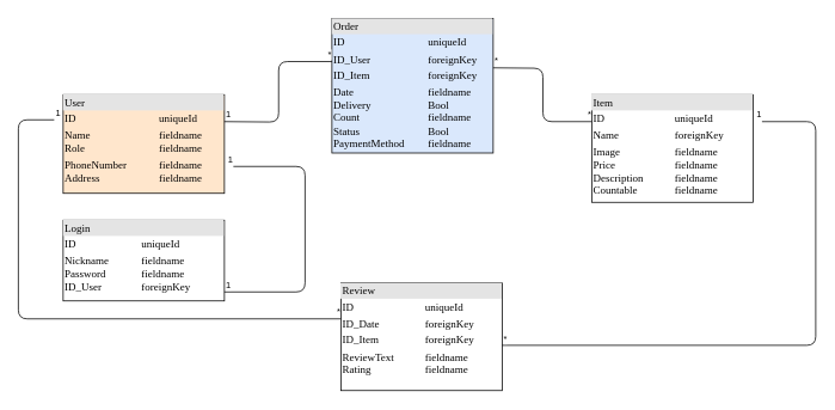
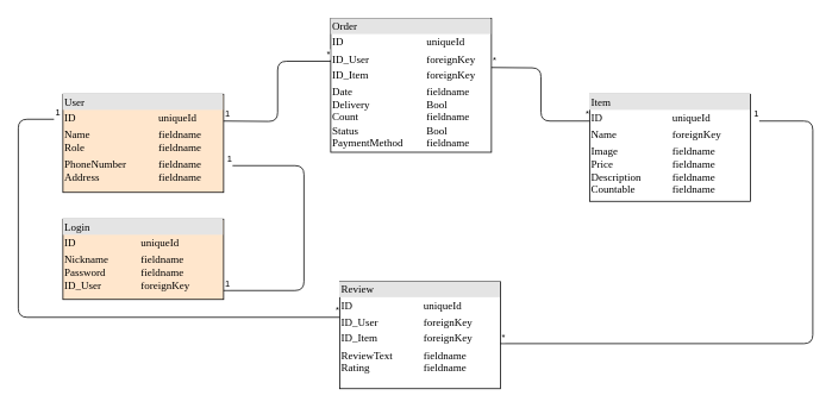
- <mxCell id="3" value="&lt;div style=&quot;box-sizing: border-box ; width: 100% ; background: #e4e4e4 ; padding: 2px&quot;&gt;Order&lt;/div&gt;&lt;table style=&quot;width: 100% ; font-size: 1em&quot; cellpadding=&quot;2&quot; cellspacing=&quot;0&quot;&gt;&lt;tbody&gt;&lt;tr&gt;&lt;td&gt;ID&lt;/td&gt;&lt;td&gt;uniqueId&lt;/td&gt;&lt;/tr&gt;&lt;tr&gt;&lt;td&gt;ID_User&lt;/td&gt;&lt;td&gt;foreignKey&lt;/td&gt;&lt;/tr&gt;&lt;tr&gt;&lt;td&gt;ID_Item&lt;/td&gt;&lt;td&gt;foreignKey&lt;br&gt;&lt;/td&gt;&lt;/tr&gt;&lt;tr&gt;&lt;td&gt;Date&lt;br&gt;Delivery&lt;br&gt;Count&lt;br&gt;Status&lt;br&gt;PaymentMethod&lt;/td&gt;&lt;td&gt;fieldname&lt;br&gt;Bool&lt;br&gt;fieldname&lt;br&gt;Bool&lt;br&gt;fieldname&lt;br&gt;&lt;/td&gt;&lt;/tr&gt;&lt;/tbody&gt;&lt;/table&gt;" style="verticalAlign=top;align=left;overflow=fill;html=1;rounded=0;shadow=0;comic=0;labelBackgroundColor=none;strokeColor=#000000;strokeWidth=1;fillColor=#dae8fc;fontFamily=Verdana;fontSize=12;fontColor=#000000;" parent="1" vertex="1"><mxGeometry x="370" y="20" width="180" height="150" as="geometry" /></mxCell>
+ <mxCell id="3" value="&lt;div style=&quot;box-sizing: border-box ; width: 100% ; background: #e4e4e4 ; padding: 2px&quot;&gt;Order&lt;/div&gt;&lt;table style=&quot;width: 100% ; font-size: 1em&quot; cellpadding=&quot;2&quot; cellspacing=&quot;0&quot;&gt;&lt;tbody&gt;&lt;tr&gt;&lt;td&gt;ID&lt;/td&gt;&lt;td&gt;uniqueId&lt;/td&gt;&lt;/tr&gt;&lt;tr&gt;&lt;td&gt;ID_User&lt;/td&gt;&lt;td&gt;foreignKey&lt;/td&gt;&lt;/tr&gt;&lt;tr&gt;&lt;td&gt;ID_Item&lt;/td&gt;&lt;td&gt;foreignKey&lt;br&gt;&lt;/td&gt;&lt;/tr&gt;&lt;tr&gt;&lt;td&gt;Date&lt;br&gt;Delivery&lt;br&gt;Count&lt;br&gt;Status&lt;br&gt;PaymentMethod&lt;/td&gt;&lt;td&gt;fieldname&lt;br&gt;Bool&lt;br&gt;fieldname&lt;br&gt;Bool&lt;br&gt;fieldname&lt;br&gt;&lt;/td&gt;&lt;/tr&gt;&lt;/tbody&gt;&lt;/table&gt;" style="verticalAlign=top;align=left;overflow=fill;html=1;rounded=0;shadow=0;comic=0;labelBackgroundColor=none;strokeColor=#000000;strokeWidth=1;fillColor=#ffffff;fontFamily=Verdana;fontSize=12;fontColor=#000000;" parent="1" vertex="1"><mxGeometry x="370" y="20" width="180" height="150" as="geometry" /></mxCell>
- <mxCell id="18" value="&lt;div style=&quot;box-sizing: border-box ; width: 100% ; background: #e4e4e4 ; padding: 2px&quot;&gt;Login&lt;/div&gt;&lt;table style=&quot;width: 100% ; font-size: 1em&quot; cellpadding=&quot;2&quot; cellspacing=&quot;0&quot;&gt;&lt;tbody&gt;&lt;tr&gt;&lt;td&gt;ID&lt;/td&gt;&lt;td&gt;uniqueId&lt;/td&gt;&lt;/tr&gt;&lt;tr&gt;&lt;td&gt;Nickname&lt;br&gt;Password&lt;br&gt;ID_User&lt;/td&gt;&lt;td&gt;fieldname&lt;br&gt;fieldname&lt;br&gt;foreignKey&lt;br&gt;&lt;/td&gt;&lt;/tr&gt;&lt;tr&gt;&lt;td&gt;&lt;br&gt;&lt;/td&gt;&lt;td&gt;&lt;/td&gt;&lt;/tr&gt;&lt;/tbody&gt;&lt;/table&gt;" style="verticalAlign=top;align=left;overflow=fill;html=1;rounded=0;shadow=0;comic=0;labelBackgroundColor=none;strokeColor=#000000;strokeWidth=1;fillColor=#ffffff;fontFamily=Verdana;fontSize=12;fontColor=#000000;" parent="1" vertex="1"><mxGeometry x="70" y="245" width="180" height="90" as="geometry" /></mxCell>
+ <mxCell id="18" value="&lt;div style=&quot;box-sizing: border-box ; width: 100% ; background: #e4e4e4 ; padding: 2px&quot;&gt;Login&lt;/div&gt;&lt;table style=&quot;width: 100% ; font-size: 1em&quot; cellpadding=&quot;2&quot; cellspacing=&quot;0&quot;&gt;&lt;tbody&gt;&lt;tr&gt;&lt;td&gt;ID&lt;/td&gt;&lt;td&gt;uniqueId&lt;/td&gt;&lt;/tr&gt;&lt;tr&gt;&lt;td&gt;Nickname&lt;br&gt;Password&lt;br&gt;ID_User&lt;/td&gt;&lt;td&gt;fieldname&lt;br&gt;fieldname&lt;br&gt;foreignKey&lt;br&gt;&lt;/td&gt;&lt;/tr&gt;&lt;tr&gt;&lt;td&gt;&lt;br&gt;&lt;/td&gt;&lt;td&gt;&lt;/td&gt;&lt;/tr&gt;&lt;/tbody&gt;&lt;/table&gt;" style="verticalAlign=top;align=left;overflow=fill;html=1;rounded=0;shadow=0;comic=0;labelBackgroundColor=none;strokeColor=#000000;strokeWidth=1;fillColor=#ffe6cc;fontFamily=Verdana;fontSize=12;fontColor=#000000;" parent="1" vertex="1"><mxGeometry x="70" y="245" width="180" height="90" as="geometry" /></mxCell>
- <mxCell id="5" value="&lt;div style=&quot;box-sizing: border-box ; width: 100% ; background: #e4e4e4 ; padding: 2px&quot;&gt;Review&lt;/div&gt;&lt;table style=&quot;width: 100% ; font-size: 1em&quot; cellpadding=&quot;2&quot; cellspacing=&quot;0&quot;&gt;&lt;tbody&gt;&lt;tr&gt;&lt;td&gt;ID&lt;/td&gt;&lt;td&gt;uniqueId&lt;/td&gt;&lt;/tr&gt;&lt;tr&gt;&lt;td&gt;ID_Date&lt;/td&gt;&lt;td&gt;foreignKey&lt;/td&gt;&lt;/tr&gt;&lt;tr&gt;&lt;td&gt;ID_Item&lt;/td&gt;&lt;td&gt;foreignKey&lt;br&gt;&lt;/td&gt;&lt;/tr&gt;&lt;tr&gt;&lt;td&gt;ReviewText&lt;br&gt;Rating&lt;br&gt;&lt;br&gt;&lt;/td&gt;&lt;td&gt;fieldname&lt;br&gt;fieldname&lt;br&gt;&lt;br&gt;&lt;/td&gt;&lt;/tr&gt;&lt;/tbody&gt;&lt;/table&gt;" style="verticalAlign=top;align=left;overflow=fill;html=1;rounded=0;shadow=0;comic=0;labelBackgroundColor=none;strokeColor=#000000;strokeWidth=1;fillColor=#ffffff;fontFamily=Verdana;fontSize=12;fontColor=#000000;" parent="1" vertex="1"><mxGeometry x="380" y="315" width="180" height="120" as="geometry" /></mxCell>
+ <mxCell id="5" value="&lt;div style=&quot;box-sizing: border-box ; width: 100% ; background: #e4e4e4 ; padding: 2px&quot;&gt;Review&lt;/div&gt;&lt;table style=&quot;width: 100% ; font-size: 1em&quot; cellpadding=&quot;2&quot; cellspacing=&quot;0&quot;&gt;&lt;tbody&gt;&lt;tr&gt;&lt;td&gt;ID&lt;/td&gt;&lt;td&gt;uniqueId&lt;/td&gt;&lt;/tr&gt;&lt;tr&gt;&lt;td&gt;ID_User&lt;/td&gt;&lt;td&gt;foreignKey&lt;/td&gt;&lt;/tr&gt;&lt;tr&gt;&lt;td&gt;ID_Item&lt;/td&gt;&lt;td&gt;foreignKey&lt;br&gt;&lt;/td&gt;&lt;/tr&gt;&lt;tr&gt;&lt;td&gt;ReviewText&lt;br&gt;Rating&lt;br&gt;&lt;br&gt;&lt;/td&gt;&lt;td&gt;fieldname&lt;br&gt;fieldname&lt;br&gt;&lt;br&gt;&lt;/td&gt;&lt;/tr&gt;&lt;/tbody&gt;&lt;/table&gt;" style="verticalAlign=top;align=left;overflow=fill;html=1;rounded=0;shadow=0;comic=0;labelBackgroundColor=none;strokeColor=#000000;strokeWidth=1;fillColor=#ffffff;fontFamily=Verdana;fontSize=12;fontColor=#000000;" parent="1" vertex="1"><mxGeometry x="380" y="315" width="180" height="120" as="geometry" /></mxCell>
